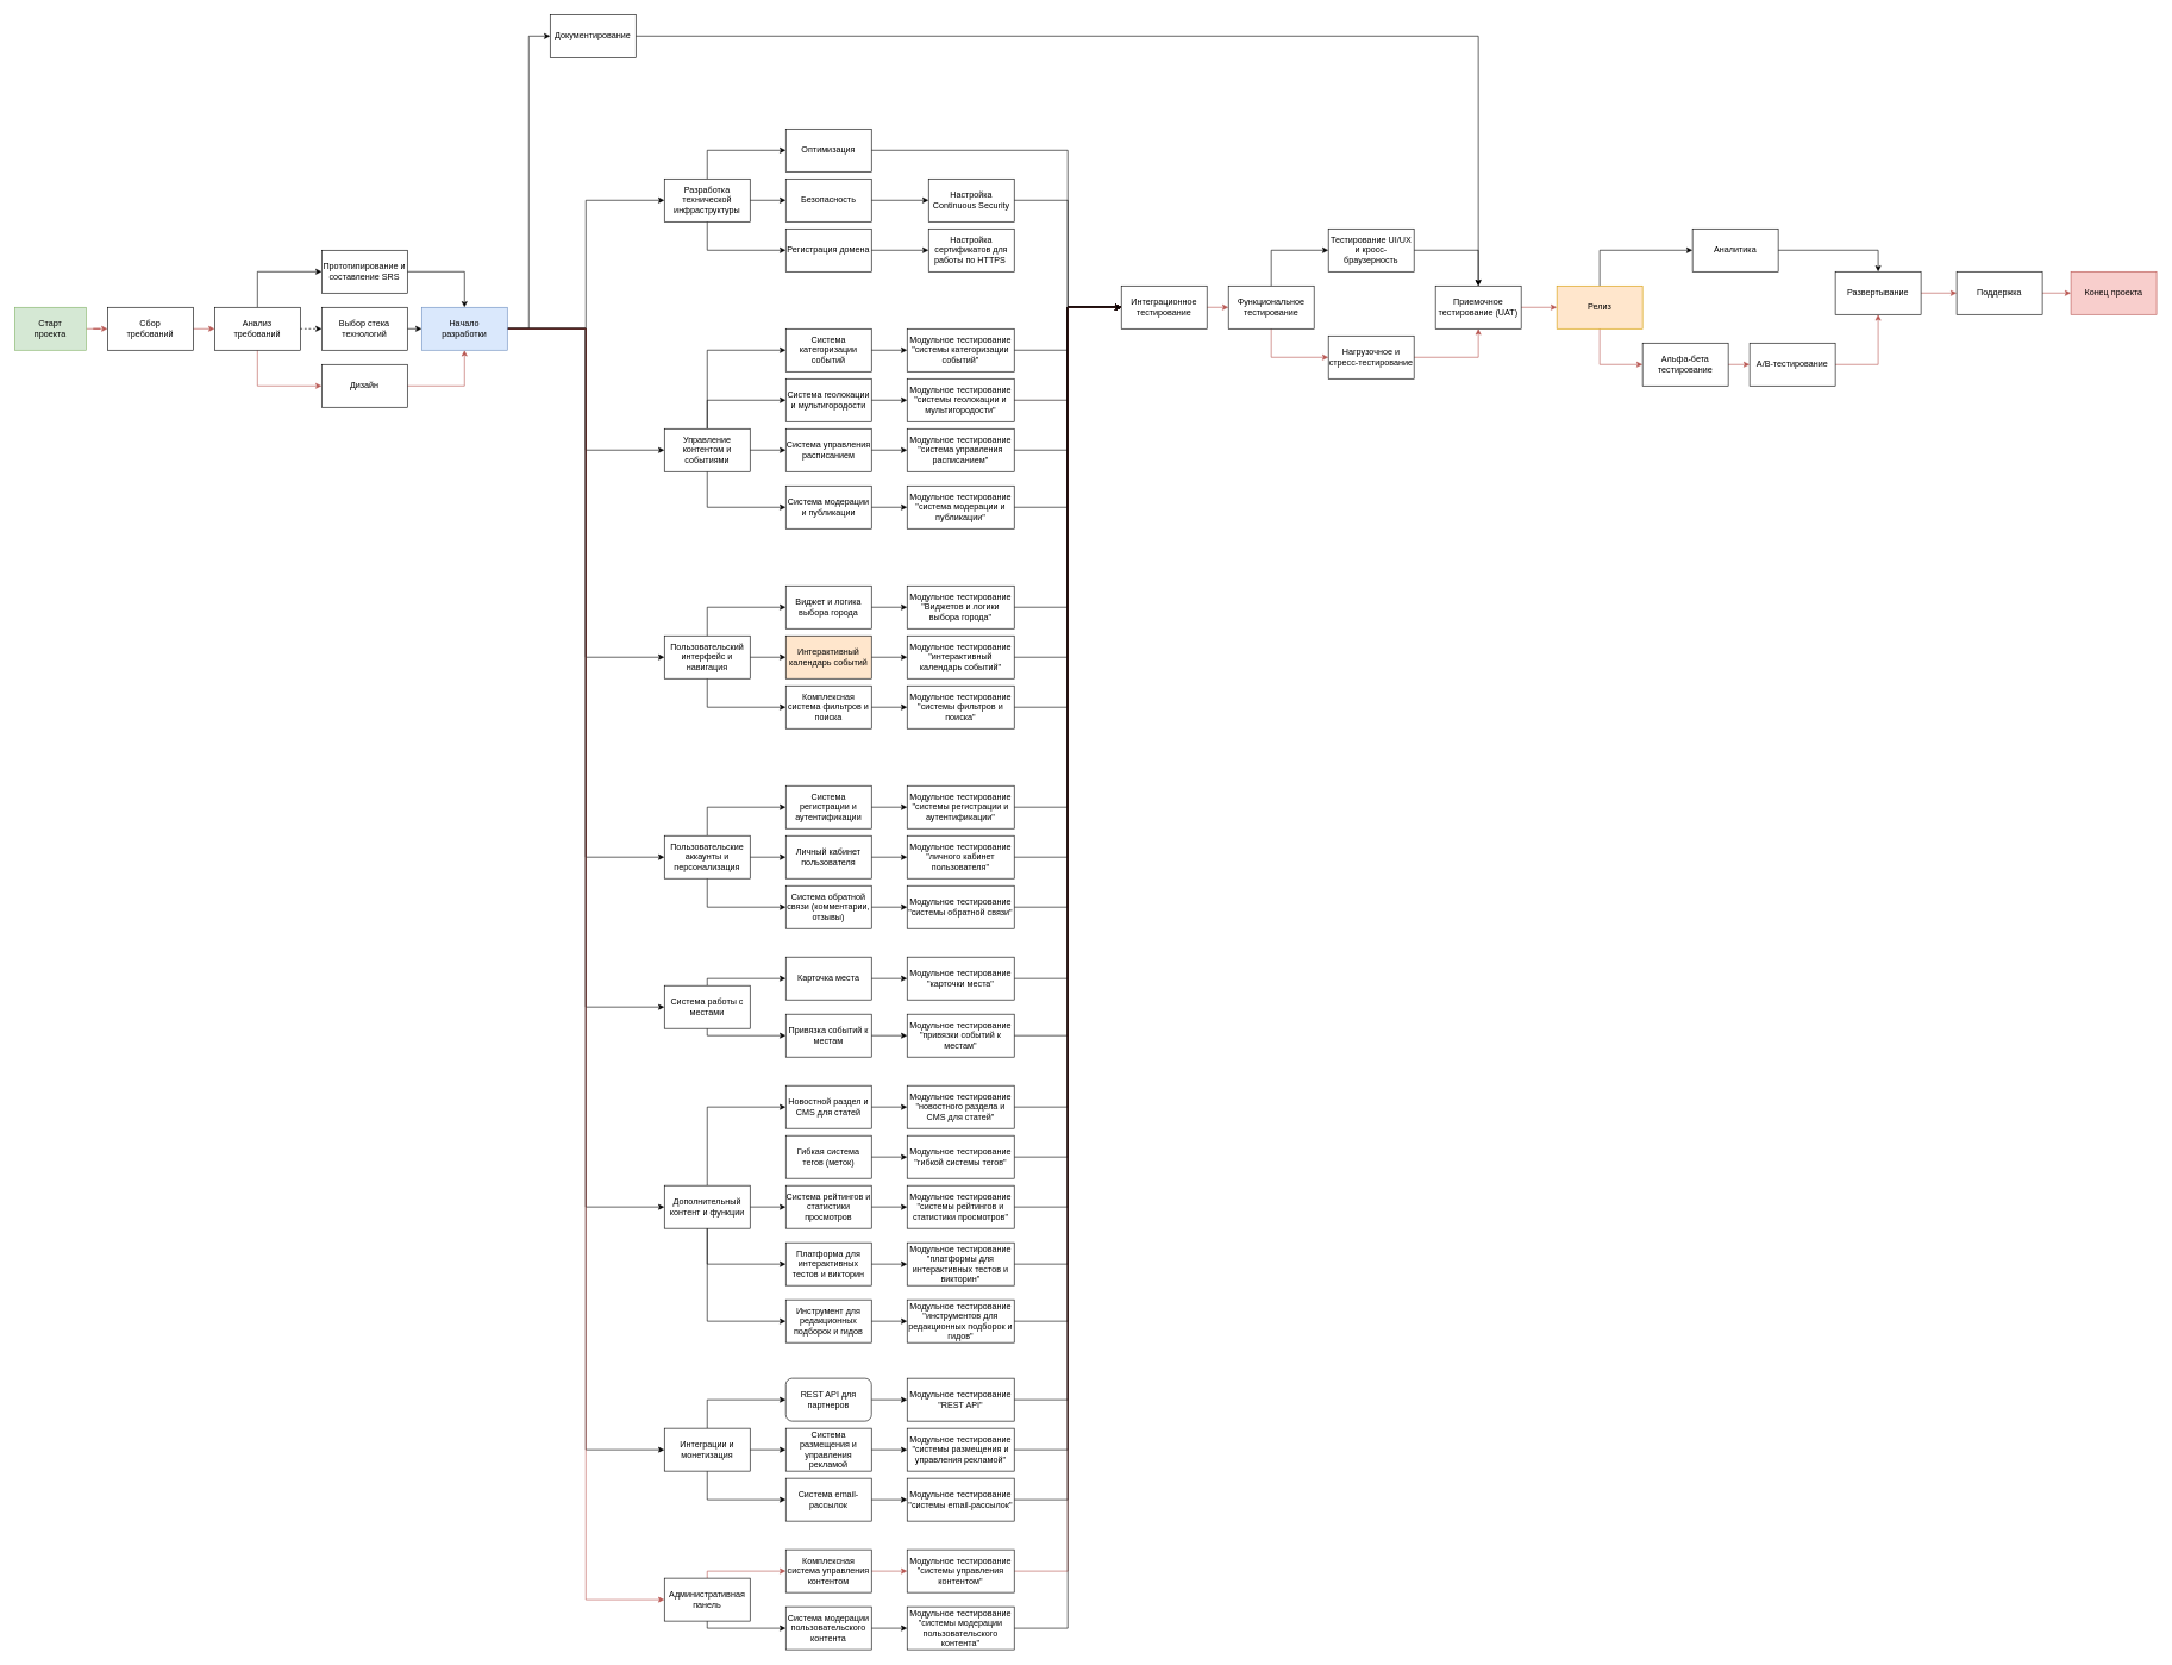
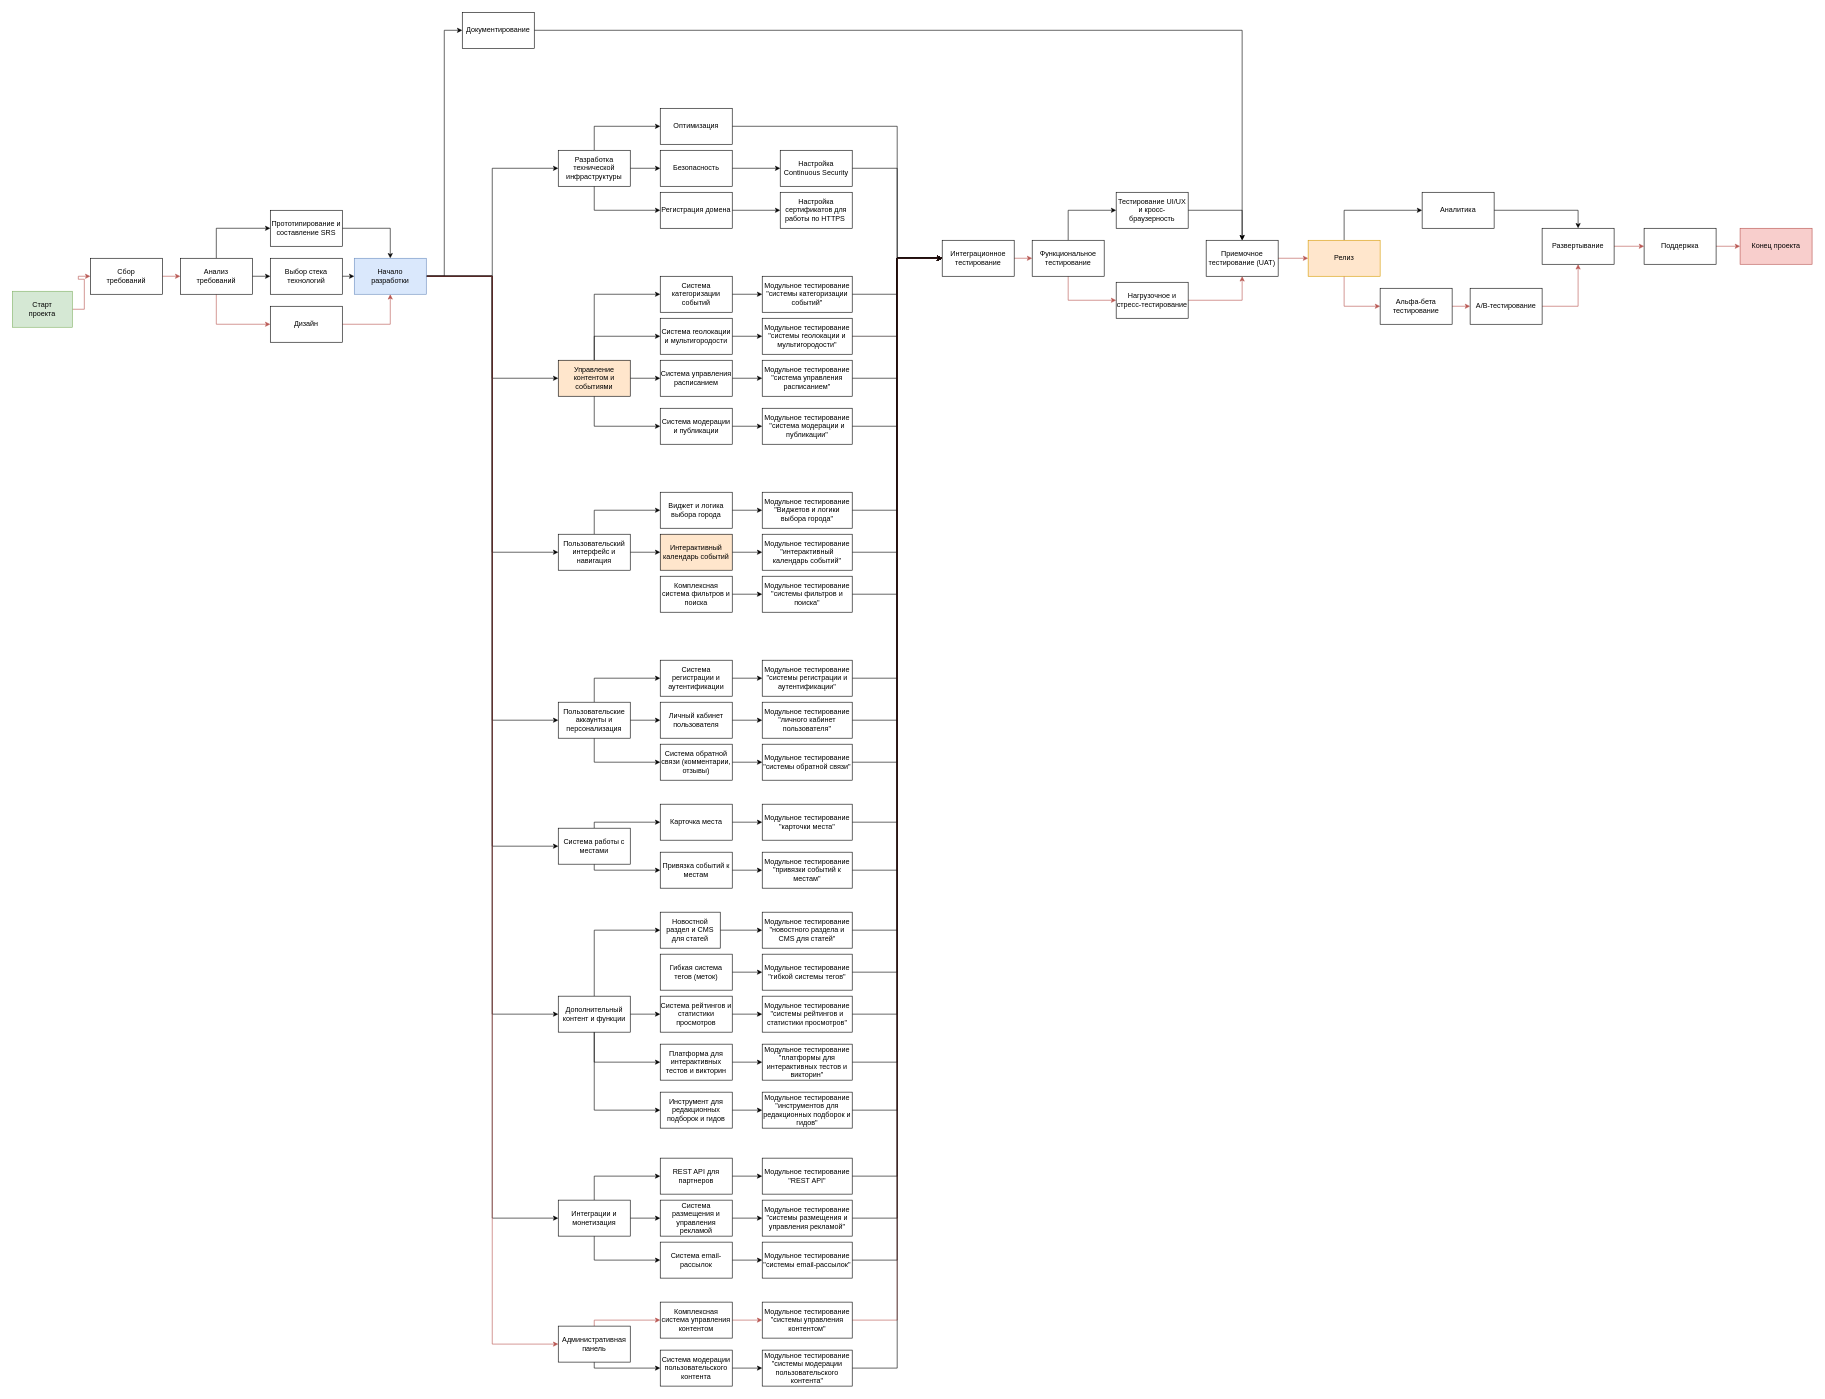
- <mxCell id="3" value="Старт&lt;div&gt;проекта&lt;/div&gt;" style="rounded=0;whiteSpace=wrap;html=1;fillColor=#d5e8d4;strokeColor=#82b366;" vertex="1" parent="1"><mxGeometry x="20" y="430" width="100" height="60" as="geometry" /></mxCell>
+ <mxCell id="3" value="Старт&lt;div&gt;проекта&lt;/div&gt;" style="rounded=0;whiteSpace=wrap;html=1;fillColor=#d5e8d4;strokeColor=#82b366;" vertex="1" parent="1"><mxGeometry x="20" y="485" width="100" height="60" as="geometry" /></mxCell>
- <mxCell id="7" style="edgeStyle=orthogonalEdgeStyle;rounded=0;orthogonalLoop=1;jettySize=auto;html=1;exitX=1;exitY=0.5;exitDx=0;exitDy=0;entryX=0;entryY=0.5;entryDx=0;entryDy=0;fillColor=#f8cecc;strokeColor=#000000;dashed=1;" edge="1" parent="1" source="9" target="13"><mxGeometry relative="1" as="geometry" /></mxCell>
+ <mxCell id="7" style="edgeStyle=orthogonalEdgeStyle;rounded=0;orthogonalLoop=1;jettySize=auto;html=1;exitX=1;exitY=0.5;exitDx=0;exitDy=0;entryX=0;entryY=0.5;entryDx=0;entryDy=0;fillColor=#f8cecc;strokeColor=#000000;" edge="1" parent="1" source="9" target="13"><mxGeometry relative="1" as="geometry" /></mxCell>
- <mxCell id="28" value="Управление контентом и событиями" style="rounded=0;whiteSpace=wrap;html=1;" vertex="1" parent="1"><mxGeometry x="930" y="600" width="120" height="60" as="geometry" /></mxCell>
+ <mxCell id="28" value="Управление контентом и событиями" style="rounded=0;whiteSpace=wrap;html=1;fillColor=#ffe6cc;" vertex="1" parent="1"><mxGeometry x="930" y="600" width="120" height="60" as="geometry" /></mxCell>
- <mxCell id="89" style="edgeStyle=orthogonalEdgeStyle;rounded=0;orthogonalLoop=1;jettySize=auto;html=1;exitX=0.5;exitY=1;exitDx=0;exitDy=0;entryX=0;entryY=0.5;entryDx=0;entryDy=0;" edge="1" parent="1" source="90" target="96"><mxGeometry relative="1" as="geometry" /></mxCell>
- <mxCell id="136" value="Новостной раздел и CMS для статей" style="rounded=0;whiteSpace=wrap;html=1;" vertex="1" parent="1"><mxGeometry x="1100" y="1520" width="120" height="60" as="geometry" /></mxCell>
+ <mxCell id="136" value="Новостной раздел и CMS для статей" style="rounded=0;whiteSpace=wrap;html=1;" vertex="1" parent="1"><mxGeometry x="1100" y="1520" width="100" height="60" as="geometry" /></mxCell>
- <mxCell id="160" value="REST API для партнеров" style="whiteSpace=wrap;html=1;rounded=1;" vertex="1" parent="1"><mxGeometry x="1100" y="1930" width="120" height="60" as="geometry" /></mxCell>
+ <mxCell id="160" value="REST API для партнеров" style="rounded=0;whiteSpace=wrap;html=1;" vertex="1" parent="1"><mxGeometry x="1100" y="1930" width="120" height="60" as="geometry" /></mxCell>
